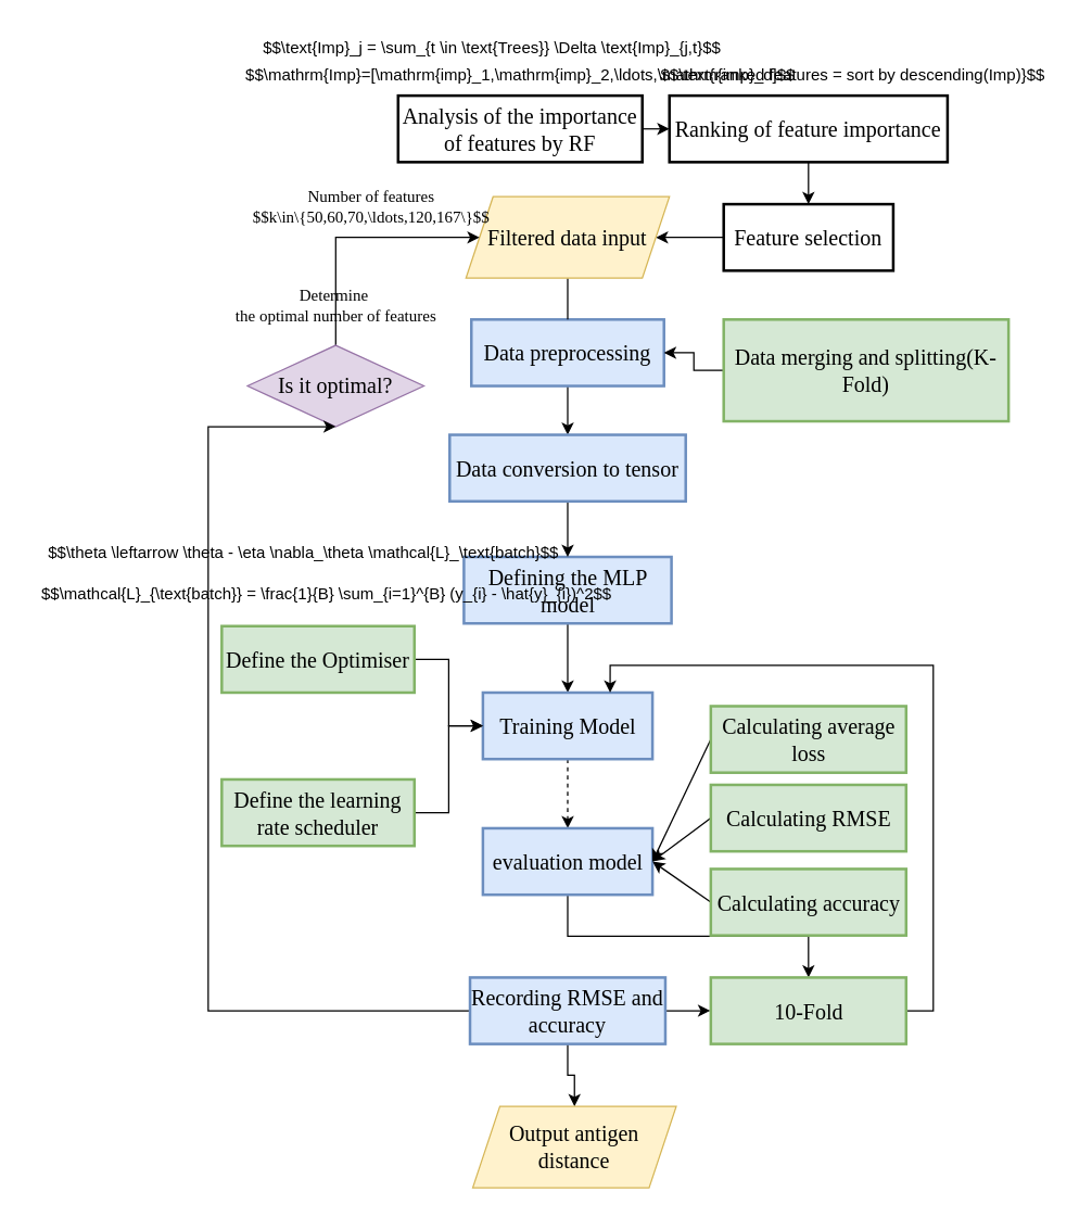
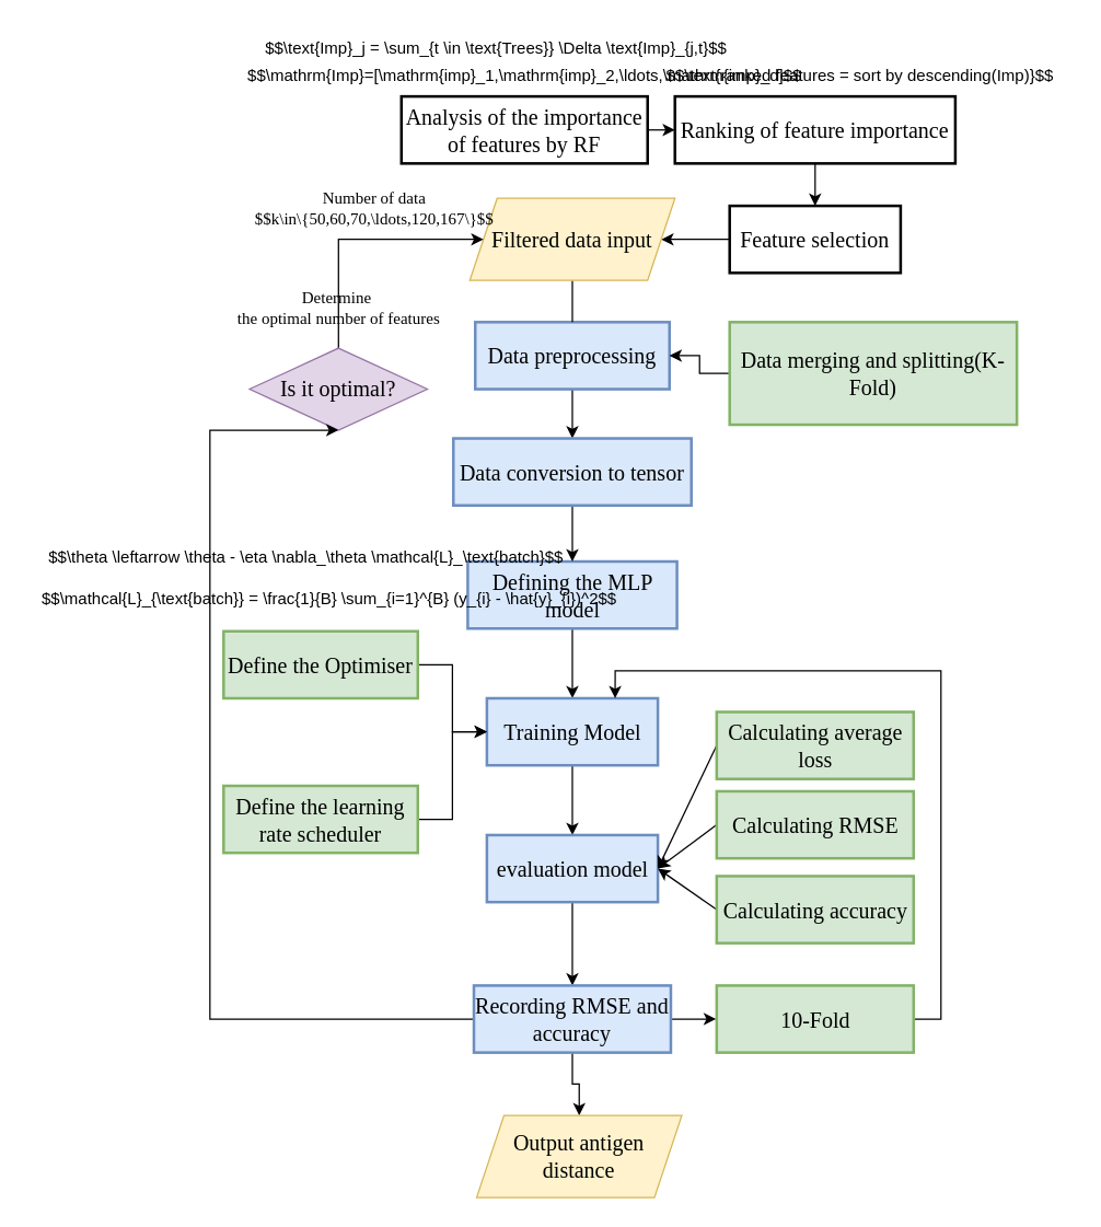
- <mxCell id="29" value="&lt;font face=&quot;Times New Roman&quot;&gt;Number of features&lt;/font&gt;" style="text;html=1;align=center;verticalAlign=middle;resizable=0;points=[];autosize=1;strokeColor=none;fillColor=none;" vertex="1" parent="1"><mxGeometry x="213" y="130" width="120" height="30" as="geometry" /></mxCell>
+ <mxCell id="29" value="&lt;font face=&quot;Times New Roman&quot;&gt;Number of data&lt;/font&gt;" style="text;html=1;align=center;verticalAlign=middle;resizable=0;points=[];autosize=1;strokeColor=none;fillColor=none;" vertex="1" parent="1"><mxGeometry x="213" y="130" width="120" height="30" as="geometry" /></mxCell>
- <mxCell id="10" style="edgeStyle=orthogonalEdgeStyle;rounded=0;orthogonalLoop=1;jettySize=auto;html=1;exitX=0.5;exitY=1;exitDx=0;exitDy=0;entryX=0.5;entryY=0;entryDx=0;entryDy=0;dashed=1;" edge="1" parent="1" source="11" target="13"><mxGeometry relative="1" as="geometry" /></mxCell>
+ <mxCell id="10" style="edgeStyle=orthogonalEdgeStyle;rounded=0;orthogonalLoop=1;jettySize=auto;html=1;exitX=0.5;exitY=1;exitDx=0;exitDy=0;entryX=0.5;entryY=0;entryDx=0;entryDy=0;" edge="1" parent="1" source="11" target="13"><mxGeometry relative="1" as="geometry" /></mxCell>
- <mxCell id="12" style="edgeStyle=orthogonalEdgeStyle;rounded=0;orthogonalLoop=1;jettySize=auto;html=1;exitX=0.5;exitY=1;exitDx=0;exitDy=0;" edge="1" parent="1" source="13" target="38"><mxGeometry relative="1" as="geometry" /></mxCell>
+ <mxCell id="12" style="edgeStyle=orthogonalEdgeStyle;rounded=0;orthogonalLoop=1;jettySize=auto;html=1;exitX=0.5;exitY=1;exitDx=0;exitDy=0;entryX=0.5;entryY=0;entryDx=0;entryDy=0;" edge="1" parent="1" source="13" target="42"><mxGeometry relative="1" as="geometry" /></mxCell>
